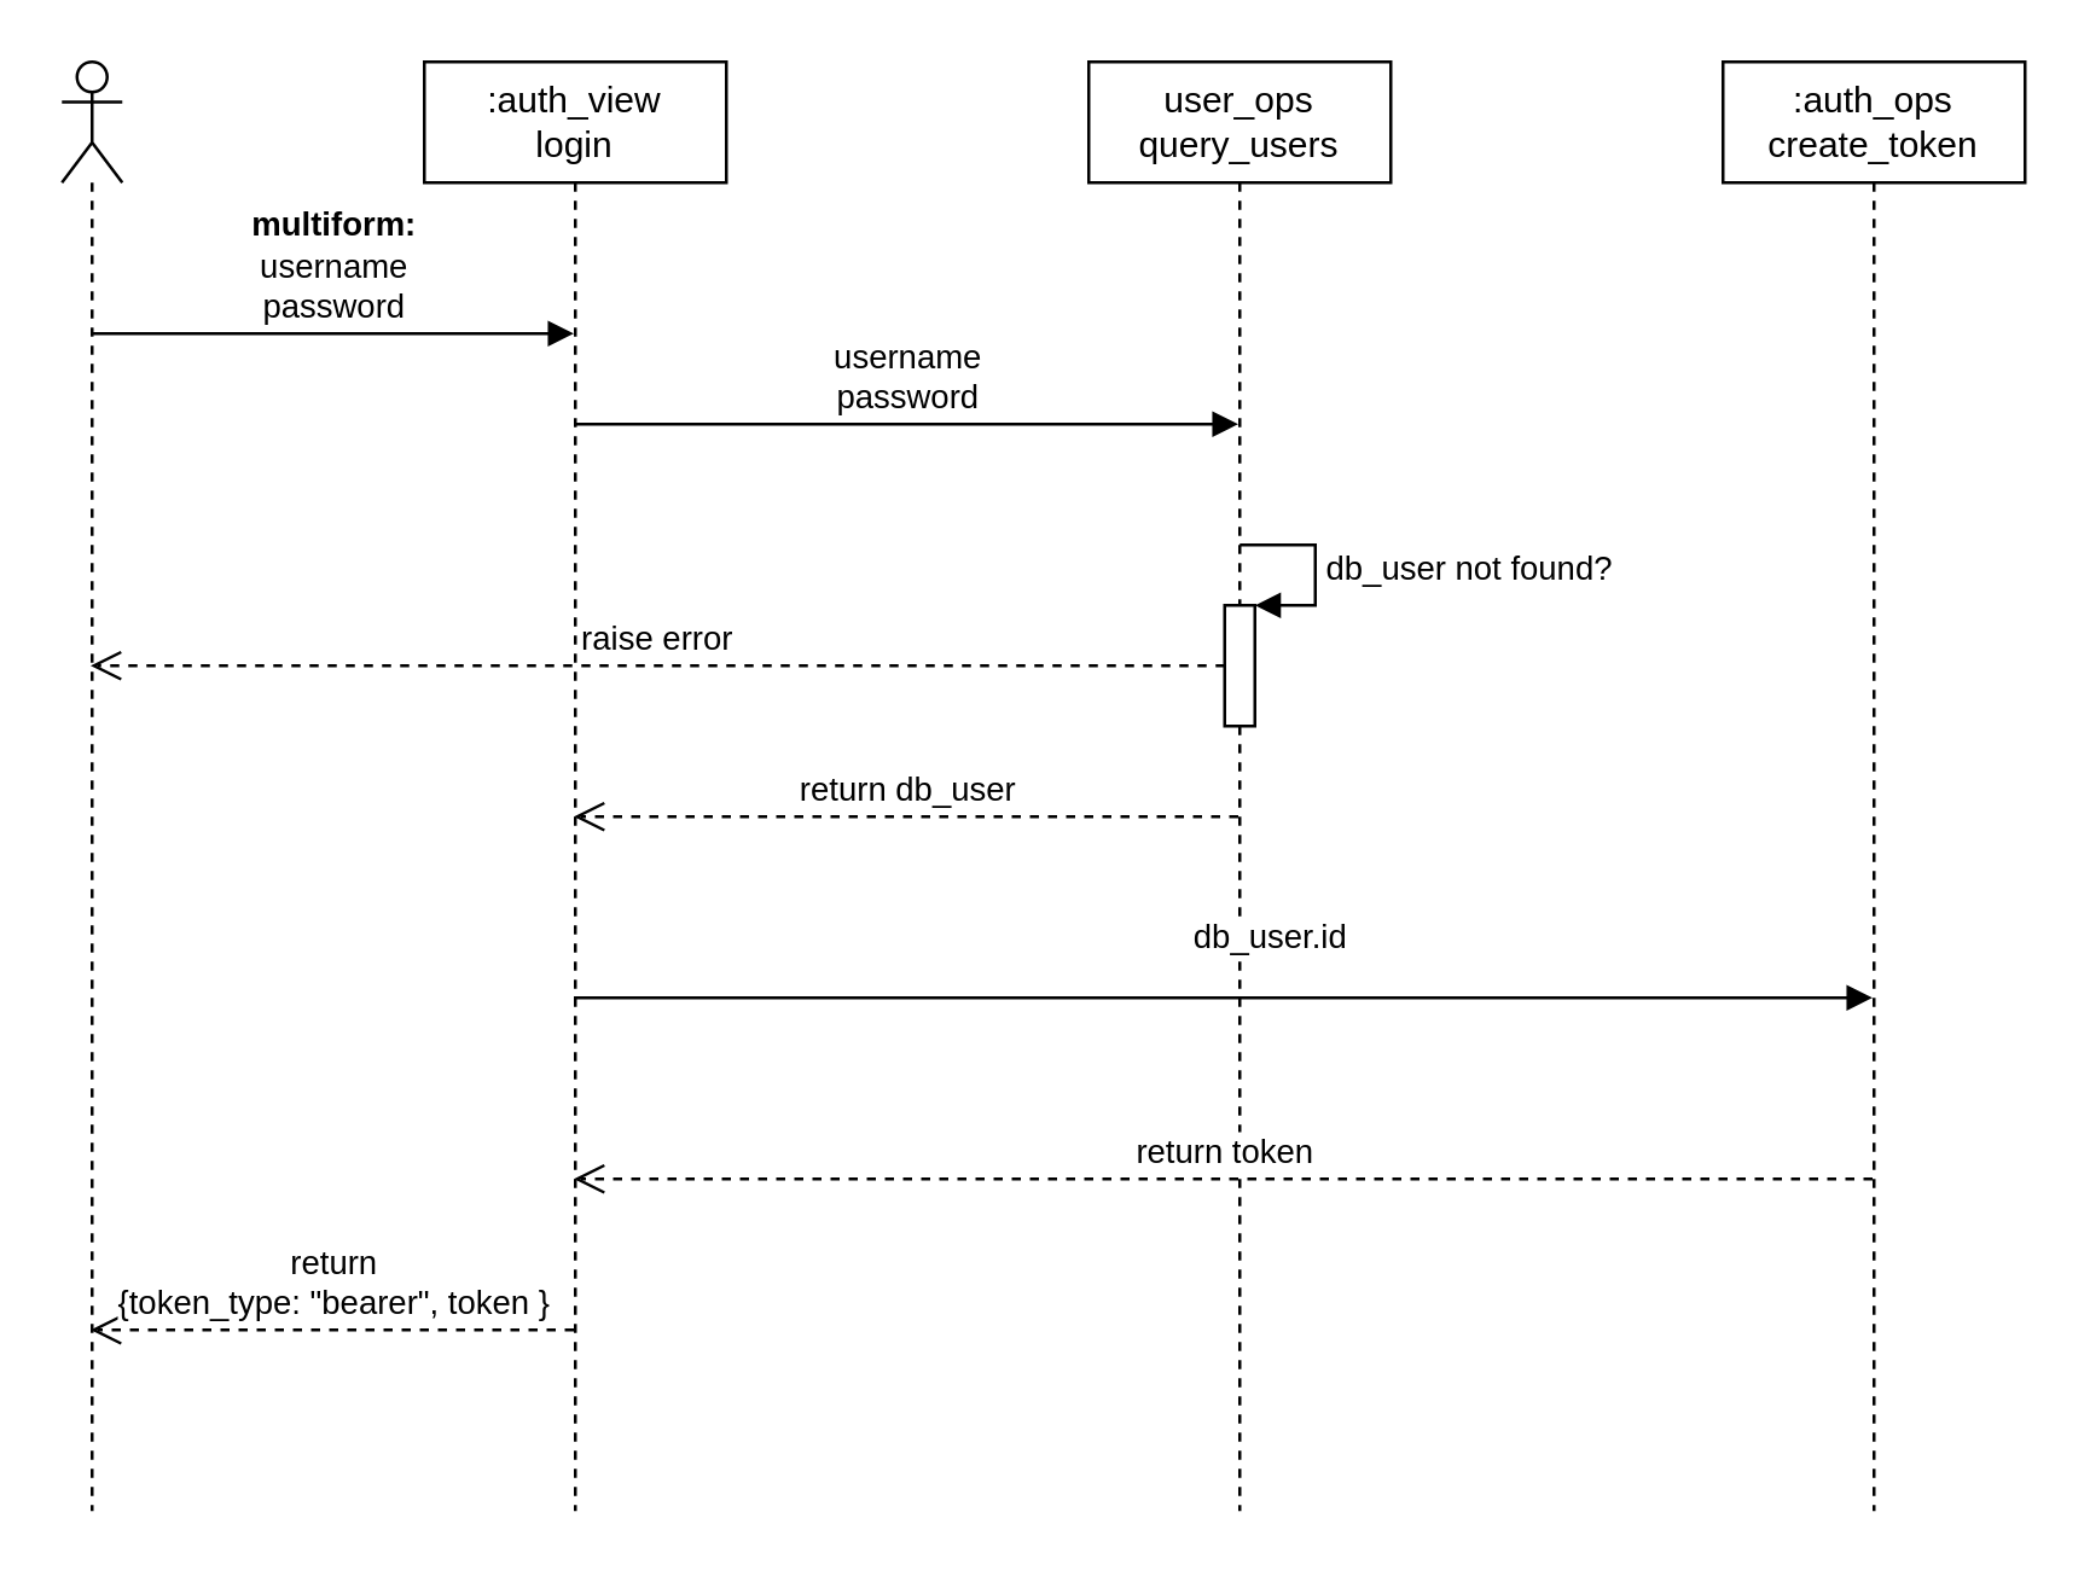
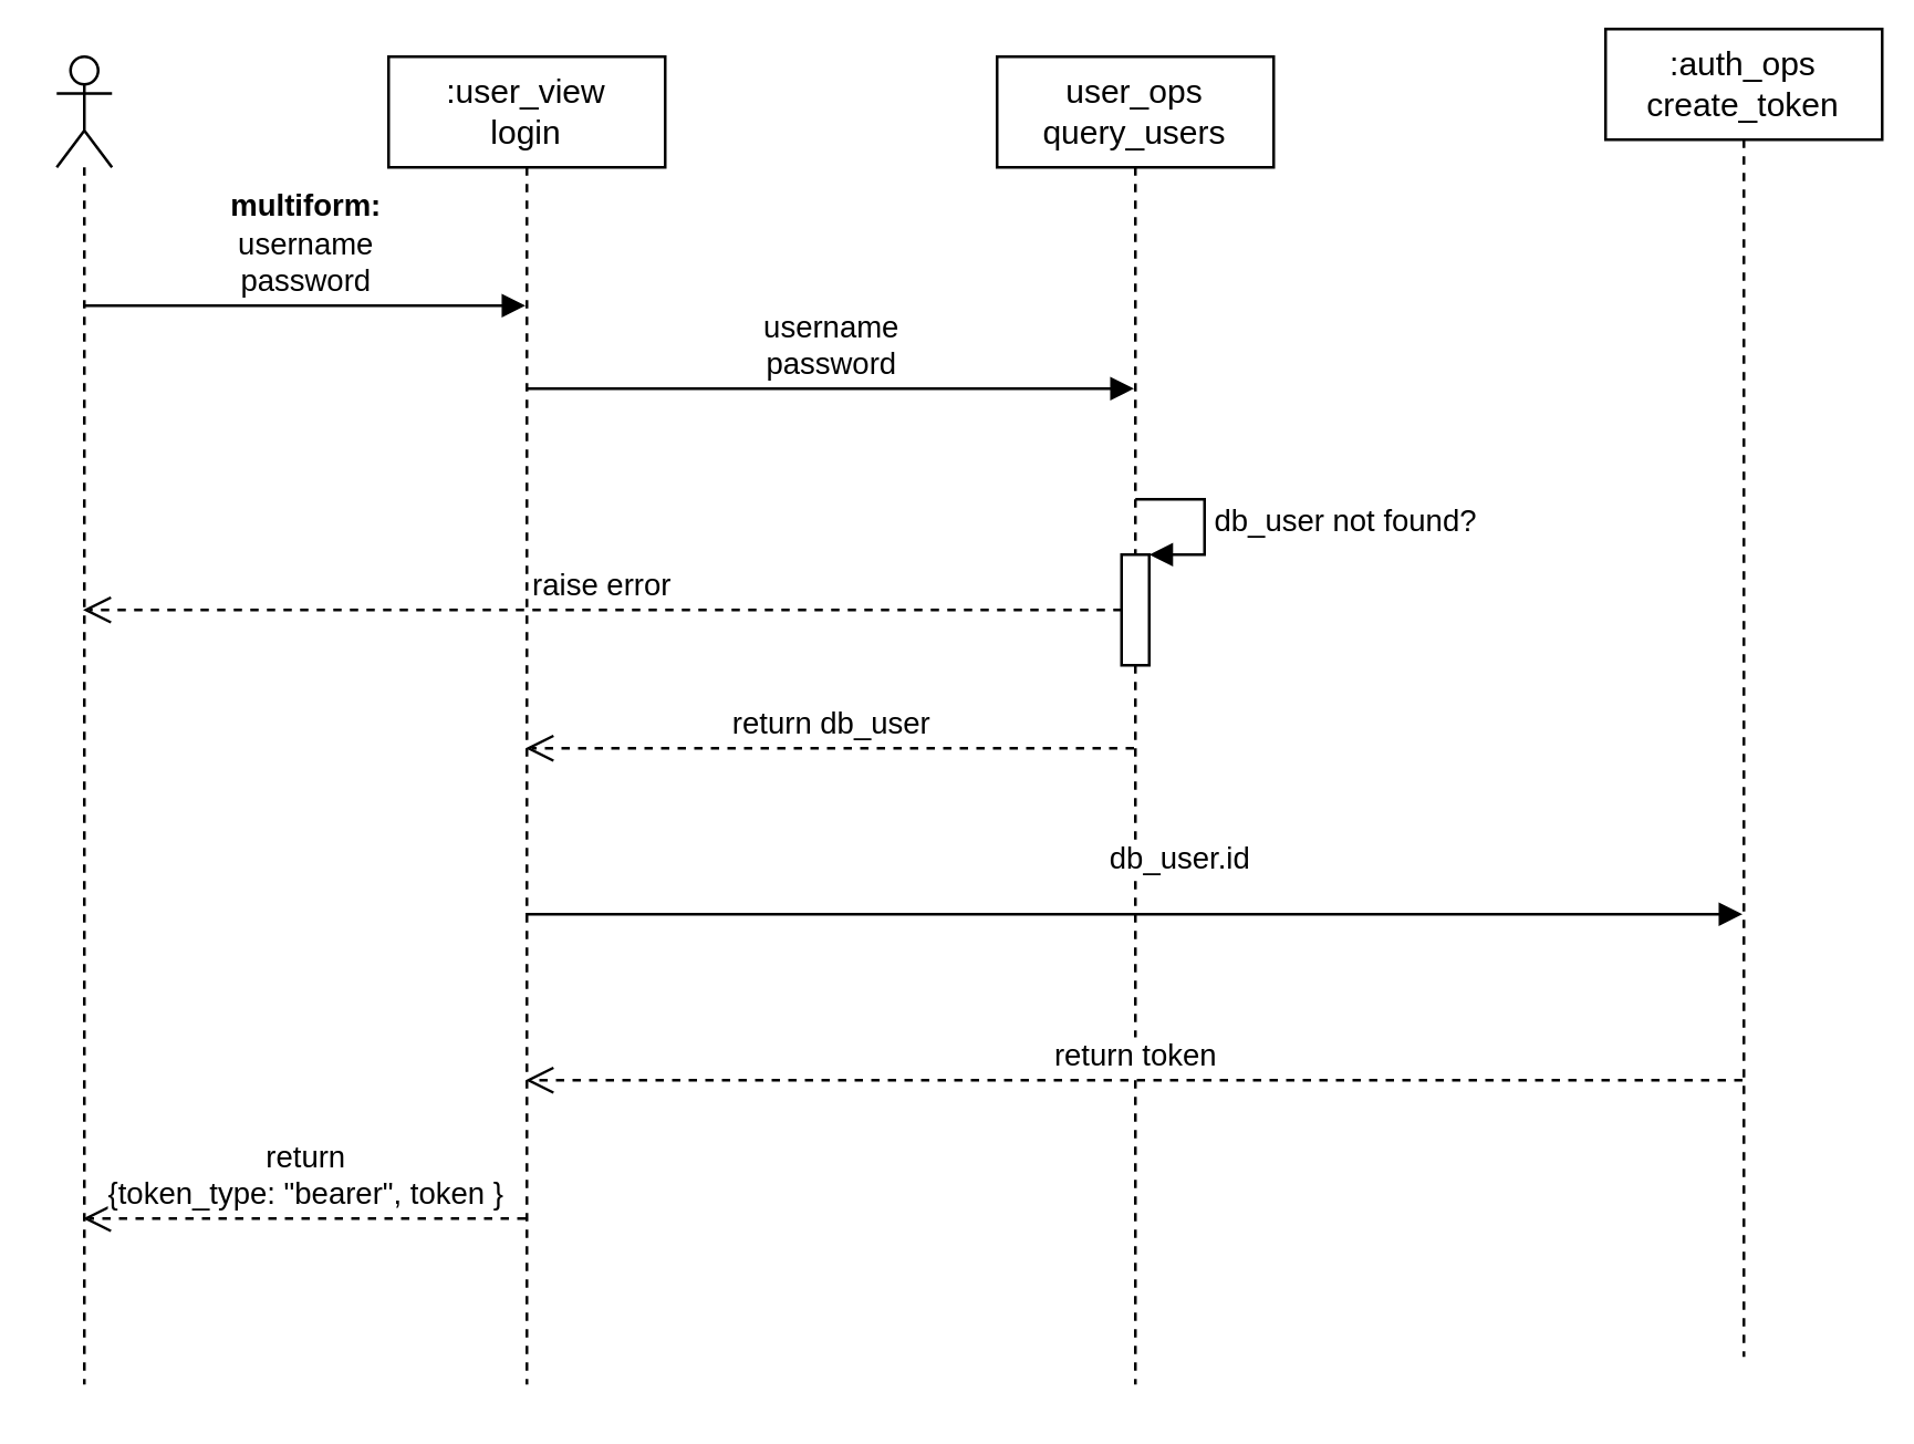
- <mxCell id="4" value="&lt;div&gt;:auth_view&lt;/div&gt;&lt;div&gt;login&lt;br&gt;&lt;/div&gt;" style="shape=umlLifeline;perimeter=lifelinePerimeter;whiteSpace=wrap;html=1;container=1;collapsible=0;recursiveResize=0;outlineConnect=0;" parent="1" vertex="1"><mxGeometry x="140" y="20" width="100" height="480" as="geometry" /></mxCell>
+ <mxCell id="4" value="&lt;div&gt;:user_view&lt;/div&gt;&lt;div&gt;login&lt;br&gt;&lt;/div&gt;" style="shape=umlLifeline;perimeter=lifelinePerimeter;whiteSpace=wrap;html=1;container=1;collapsible=0;recursiveResize=0;outlineConnect=0;" parent="1" vertex="1"><mxGeometry x="140" y="20" width="100" height="480" as="geometry" /></mxCell>
- <mxCell id="11" value="&lt;div&gt;:auth_ops&lt;/div&gt;&lt;div&gt;create_token&lt;br&gt;&lt;/div&gt;" style="shape=umlLifeline;perimeter=lifelinePerimeter;whiteSpace=wrap;html=1;container=1;collapsible=0;recursiveResize=0;outlineConnect=0;" parent="1" vertex="1"><mxGeometry x="570" y="20" width="100" height="480" as="geometry" /></mxCell>
+ <mxCell id="11" value="&lt;div&gt;:auth_ops&lt;/div&gt;&lt;div&gt;create_token&lt;br&gt;&lt;/div&gt;" style="shape=umlLifeline;perimeter=lifelinePerimeter;whiteSpace=wrap;html=1;container=1;collapsible=0;recursiveResize=0;outlineConnect=0;" parent="1" vertex="1"><mxGeometry x="580" y="10" width="100" height="480" as="geometry" /></mxCell>
